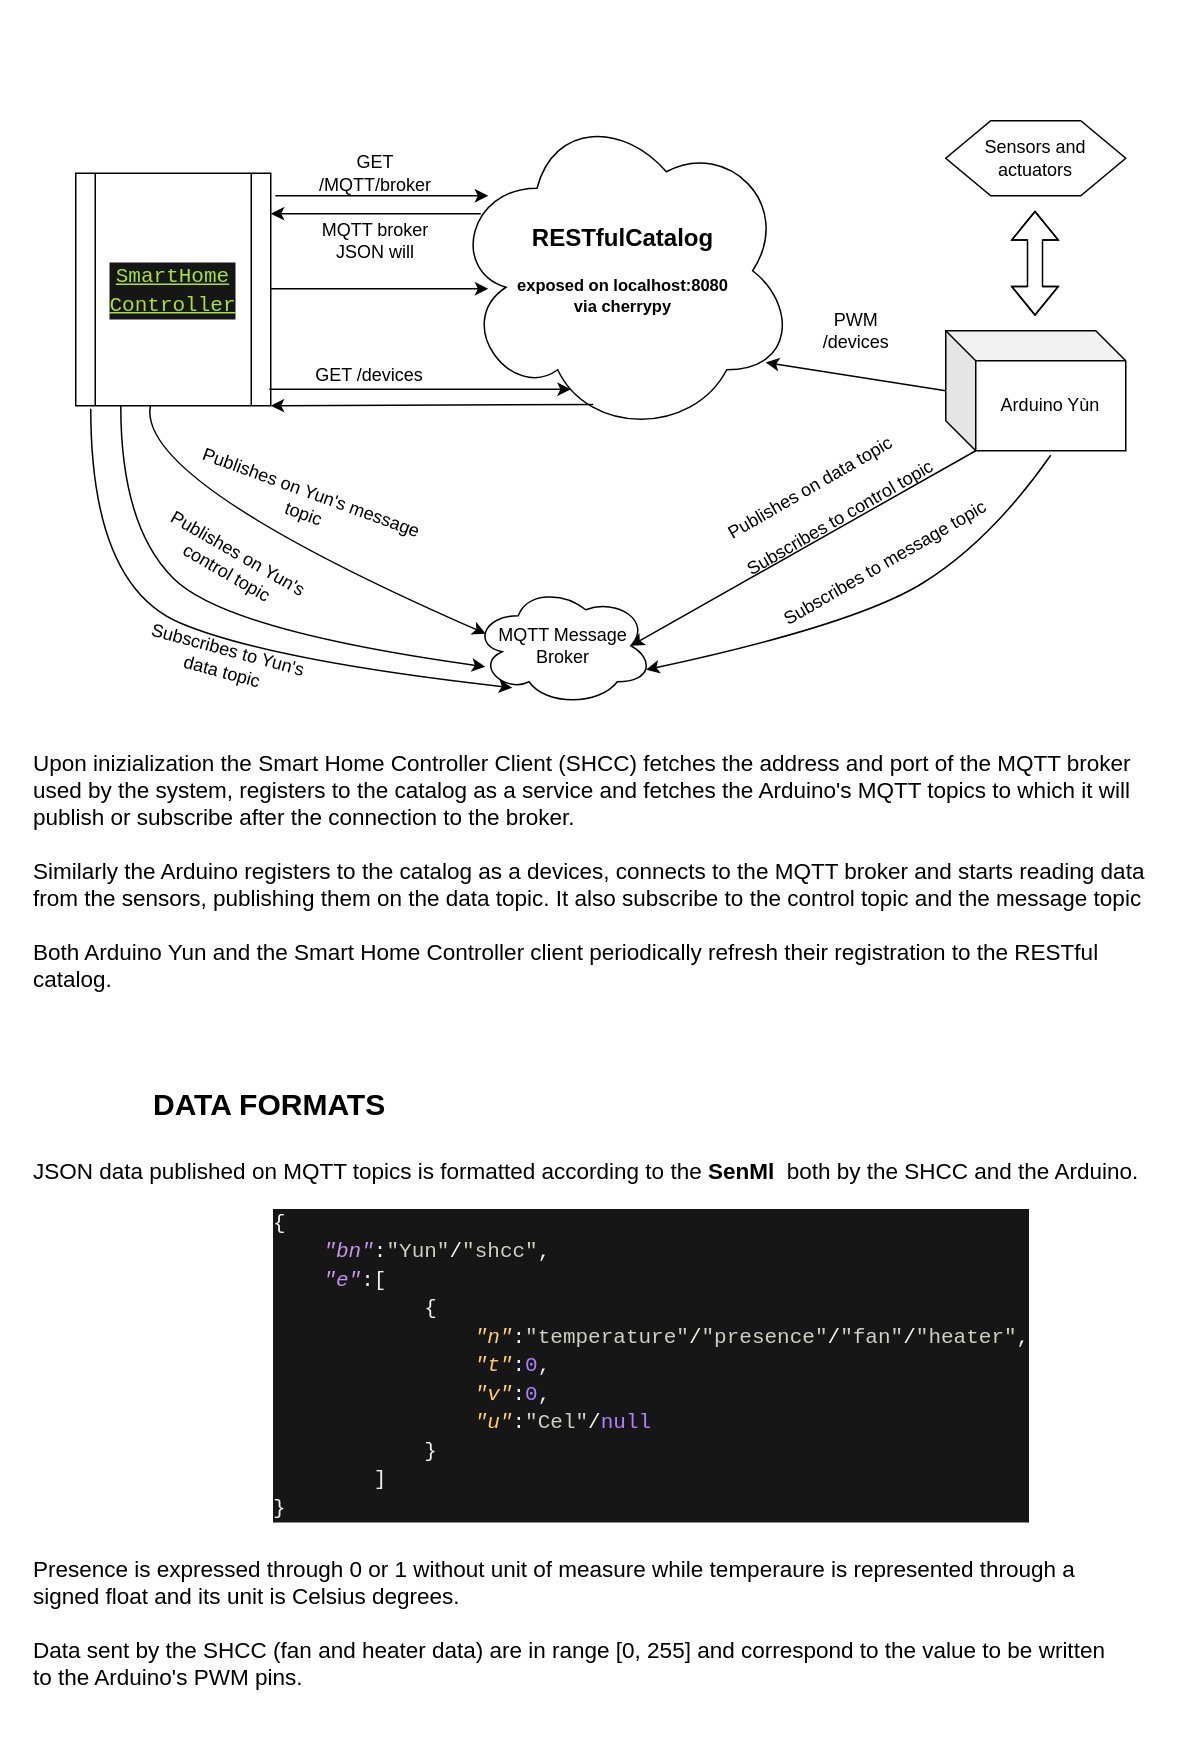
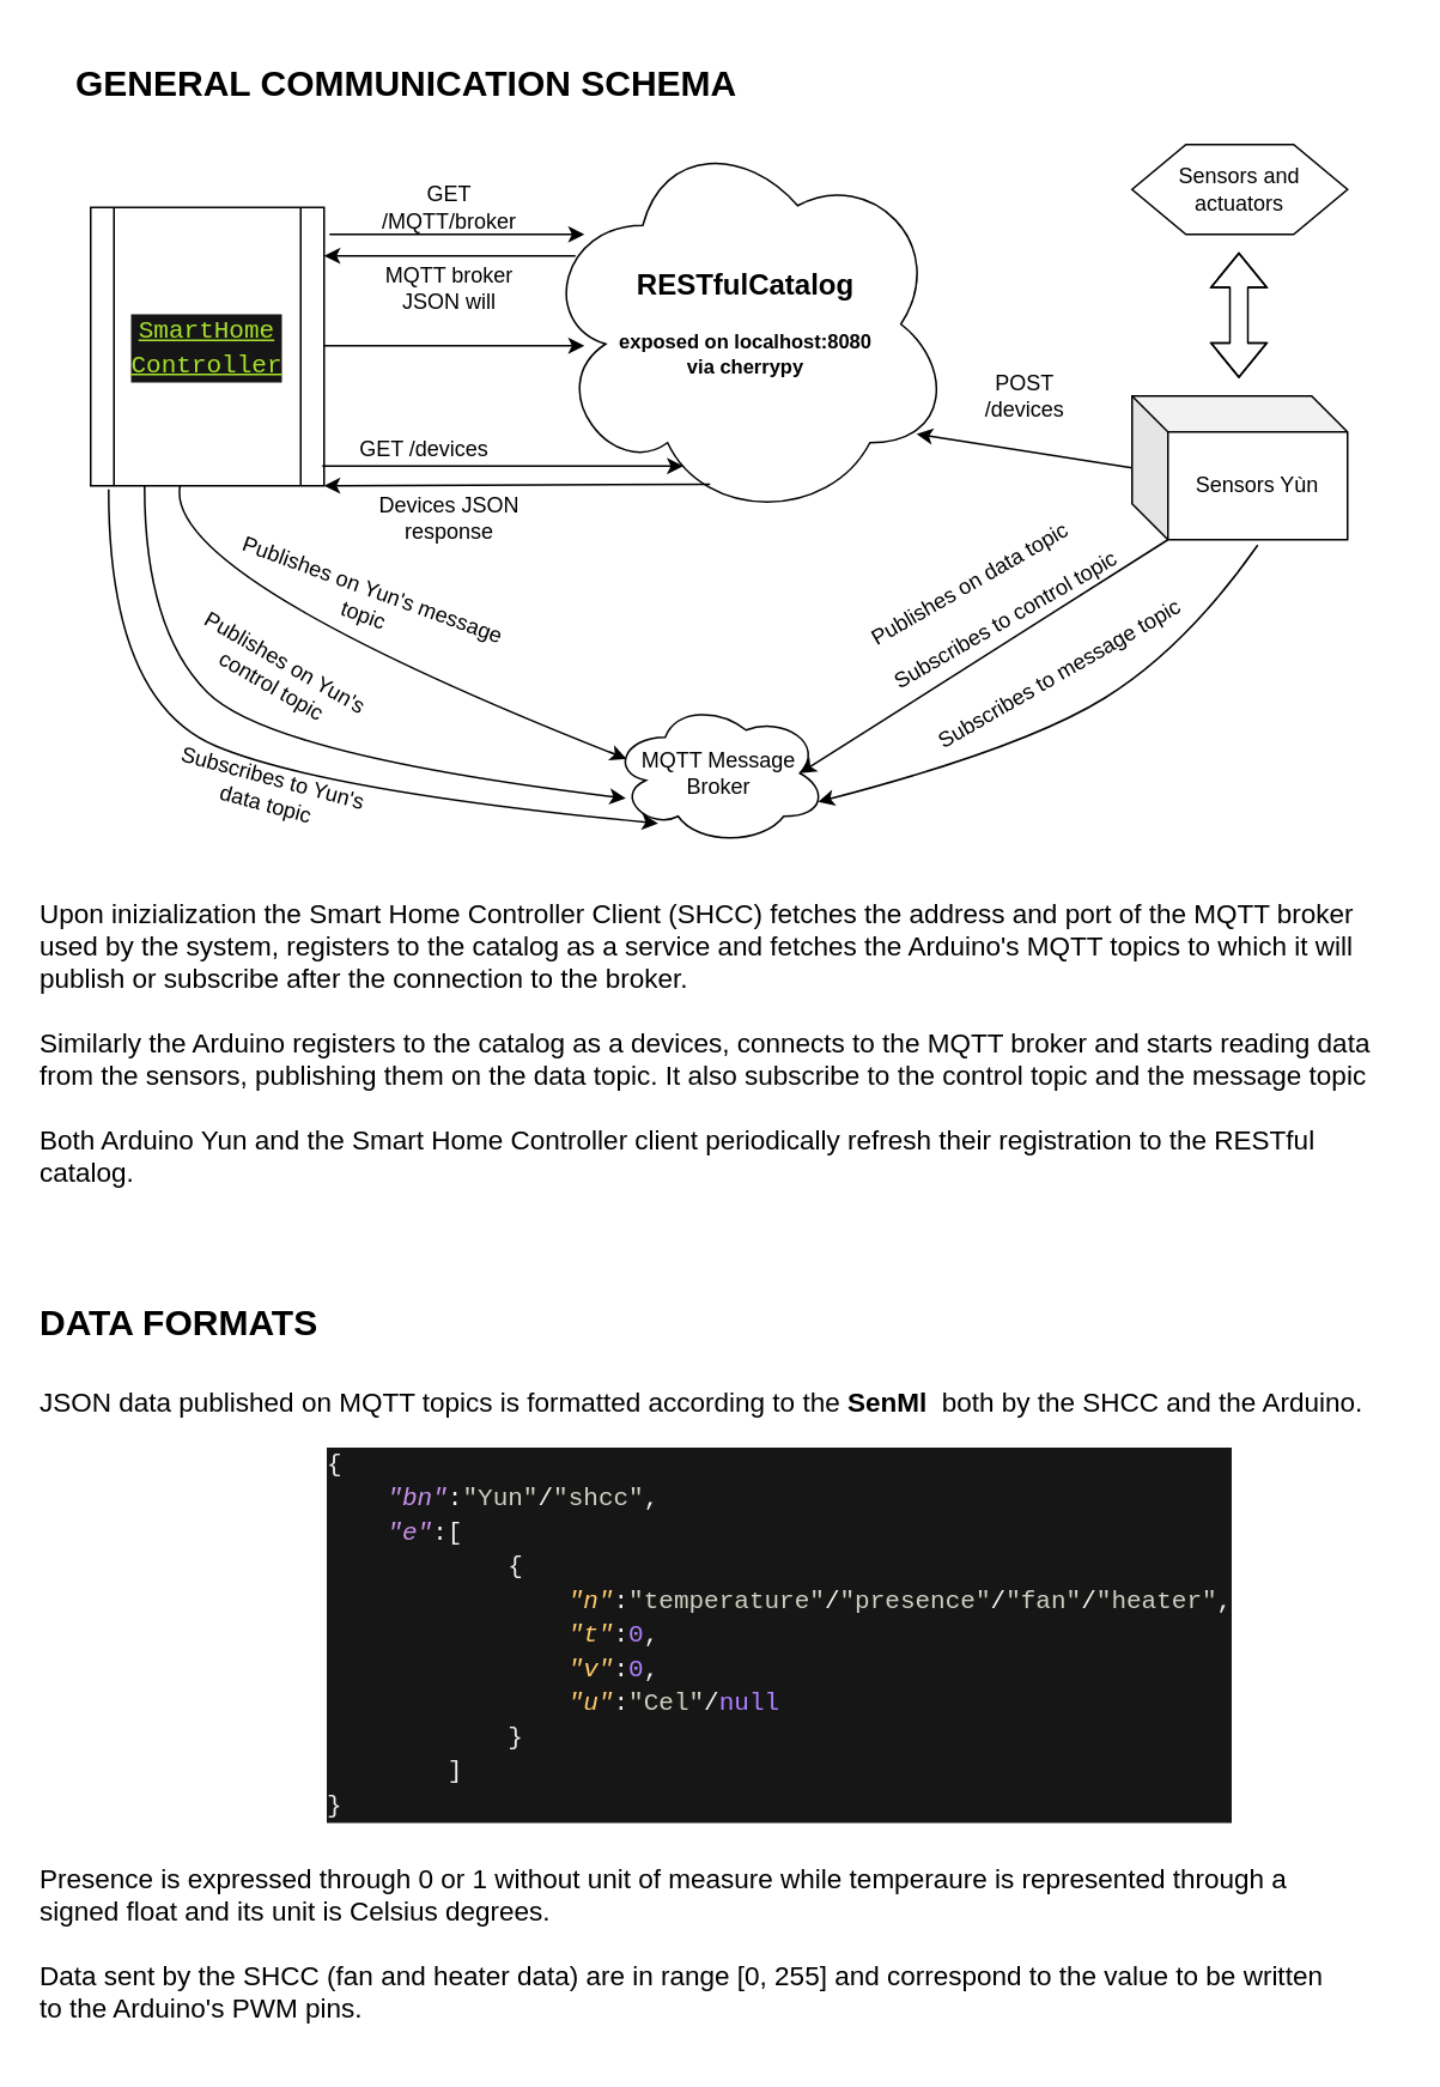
+ <mxCell id="2" value="&lt;font style=&quot;font-size: 20px&quot;&gt;&lt;b&gt;GENERAL COMMUNICATION SCHEMA&lt;br&gt;&lt;/b&gt;&lt;/font&gt;" style="text;html=1;strokeColor=none;fillColor=none;align=left;verticalAlign=middle;whiteSpace=wrap;rounded=0;" vertex="1" parent="1"><mxGeometry x="40" y="20" width="440" height="50" as="geometry" /></mxCell>
- <mxCell id="14" value="PWM /devices" style="text;html=1;strokeColor=none;fillColor=none;align=center;verticalAlign=middle;whiteSpace=wrap;rounded=0;" vertex="1" parent="13"><mxGeometry x="50" width="61" height="80" as="geometry" /></mxCell>
+ <mxCell id="14" value="POST /devices" style="text;html=1;strokeColor=none;fillColor=none;align=center;verticalAlign=middle;whiteSpace=wrap;rounded=0;" vertex="1" parent="13"><mxGeometry x="50" width="61" height="80" as="geometry" /></mxCell>
- <mxCell id="20" value="GET /devices" style="text;html=1;strokeColor=none;fillColor=none;align=center;verticalAlign=middle;whiteSpace=wrap;rounded=0;" vertex="1" parent="1"><mxGeometry x="196" y="240" width="100" height="19" as="geometry" /></mxCell>
+ <mxCell id="20" value="GET /devices" style="text;html=1;strokeColor=none;fillColor=none;align=center;verticalAlign=middle;whiteSpace=wrap;rounded=0;" vertex="1" parent="1"><mxGeometry x="186" y="240" width="100" height="19" as="geometry" /></mxCell>
- <mxCell id="4" value="Arduino Yùn" style="shape=cube;whiteSpace=wrap;html=1;boundedLbl=1;backgroundOutline=1;darkOpacity=0.05;darkOpacity2=0.1;" vertex="1" parent="1"><mxGeometry x="630" y="220" width="120" height="80" as="geometry" /></mxCell>
+ <mxCell id="4" value="Sensors Yùn" style="shape=cube;whiteSpace=wrap;html=1;boundedLbl=1;backgroundOutline=1;darkOpacity=0.05;darkOpacity2=0.1;" vertex="1" parent="1"><mxGeometry x="630" y="220" width="120" height="80" as="geometry" /></mxCell>
+ <mxCell id="22" value="Devices JSON response" style="text;html=1;strokeColor=none;fillColor=none;align=center;verticalAlign=middle;whiteSpace=wrap;rounded=0;" vertex="1" parent="1"><mxGeometry x="200" y="278.07" width="100" height="20" as="geometry" /></mxCell>
- <mxCell id="5" value="MQTT Message Broker" style="ellipse;shape=cloud;whiteSpace=wrap;html=1;" vertex="1" parent="1"><mxGeometry x="315" y="390" width="120" height="80" as="geometry" /></mxCell>
+ <mxCell id="5" value="MQTT Message Broker" style="ellipse;shape=cloud;whiteSpace=wrap;html=1;" vertex="1" parent="1"><mxGeometry x="340" y="390" width="120" height="80" as="geometry" /></mxCell>
- <mxCell id="35" value="&lt;font style=&quot;font-size: 20px&quot;&gt;&lt;b&gt;DATA FORMATS&lt;br&gt;&lt;/b&gt;&lt;/font&gt;" style="text;html=1;strokeColor=none;fillColor=none;align=left;verticalAlign=middle;whiteSpace=wrap;rounded=0;" vertex="1" parent="1"><mxGeometry x="100" y="710" width="170" height="50" as="geometry" /></mxCell>
+ <mxCell id="35" value="&lt;font style=&quot;font-size: 20px&quot;&gt;&lt;b&gt;DATA FORMATS&lt;br&gt;&lt;/b&gt;&lt;/font&gt;" style="text;html=1;strokeColor=none;fillColor=none;align=left;verticalAlign=middle;whiteSpace=wrap;rounded=0;" vertex="1" parent="1"><mxGeometry x="20" y="710" width="170" height="50" as="geometry" /></mxCell>
